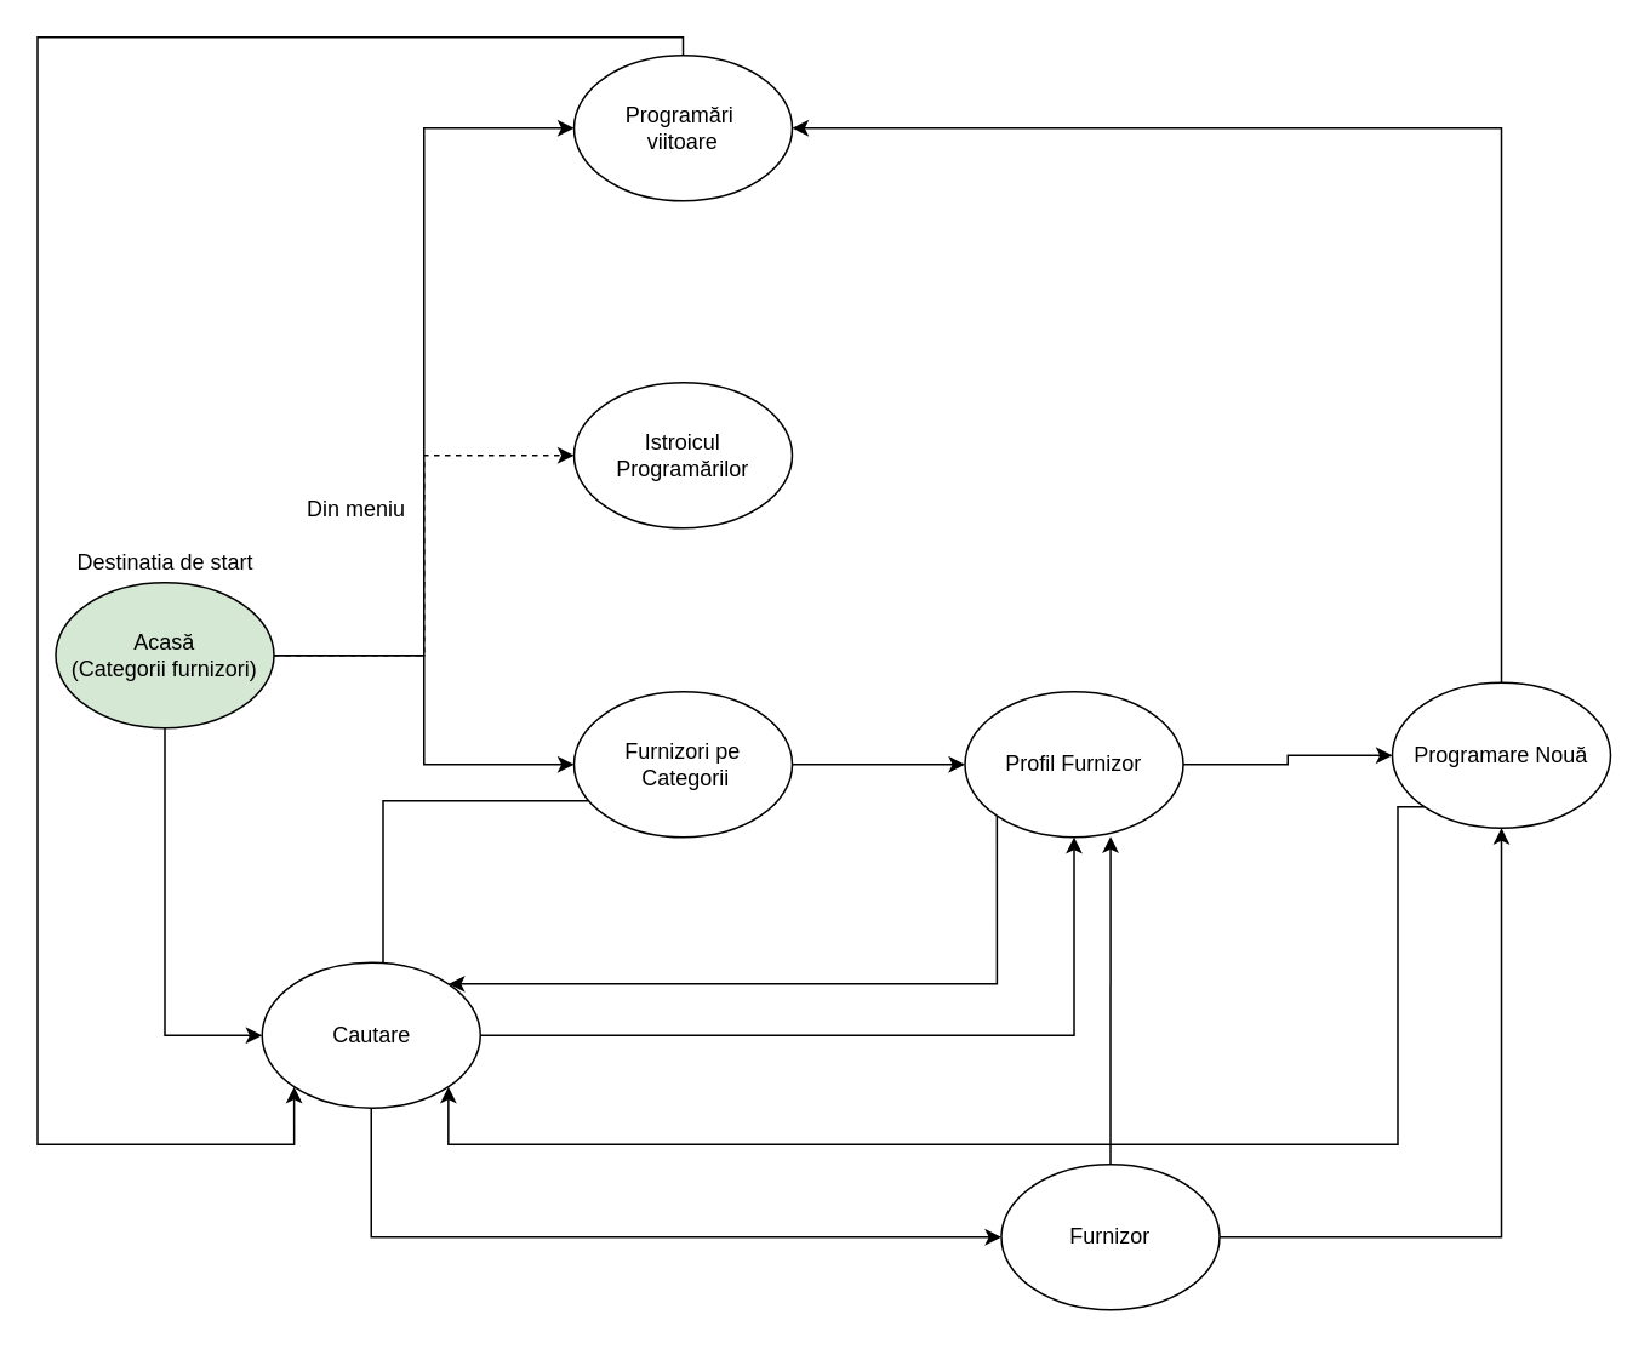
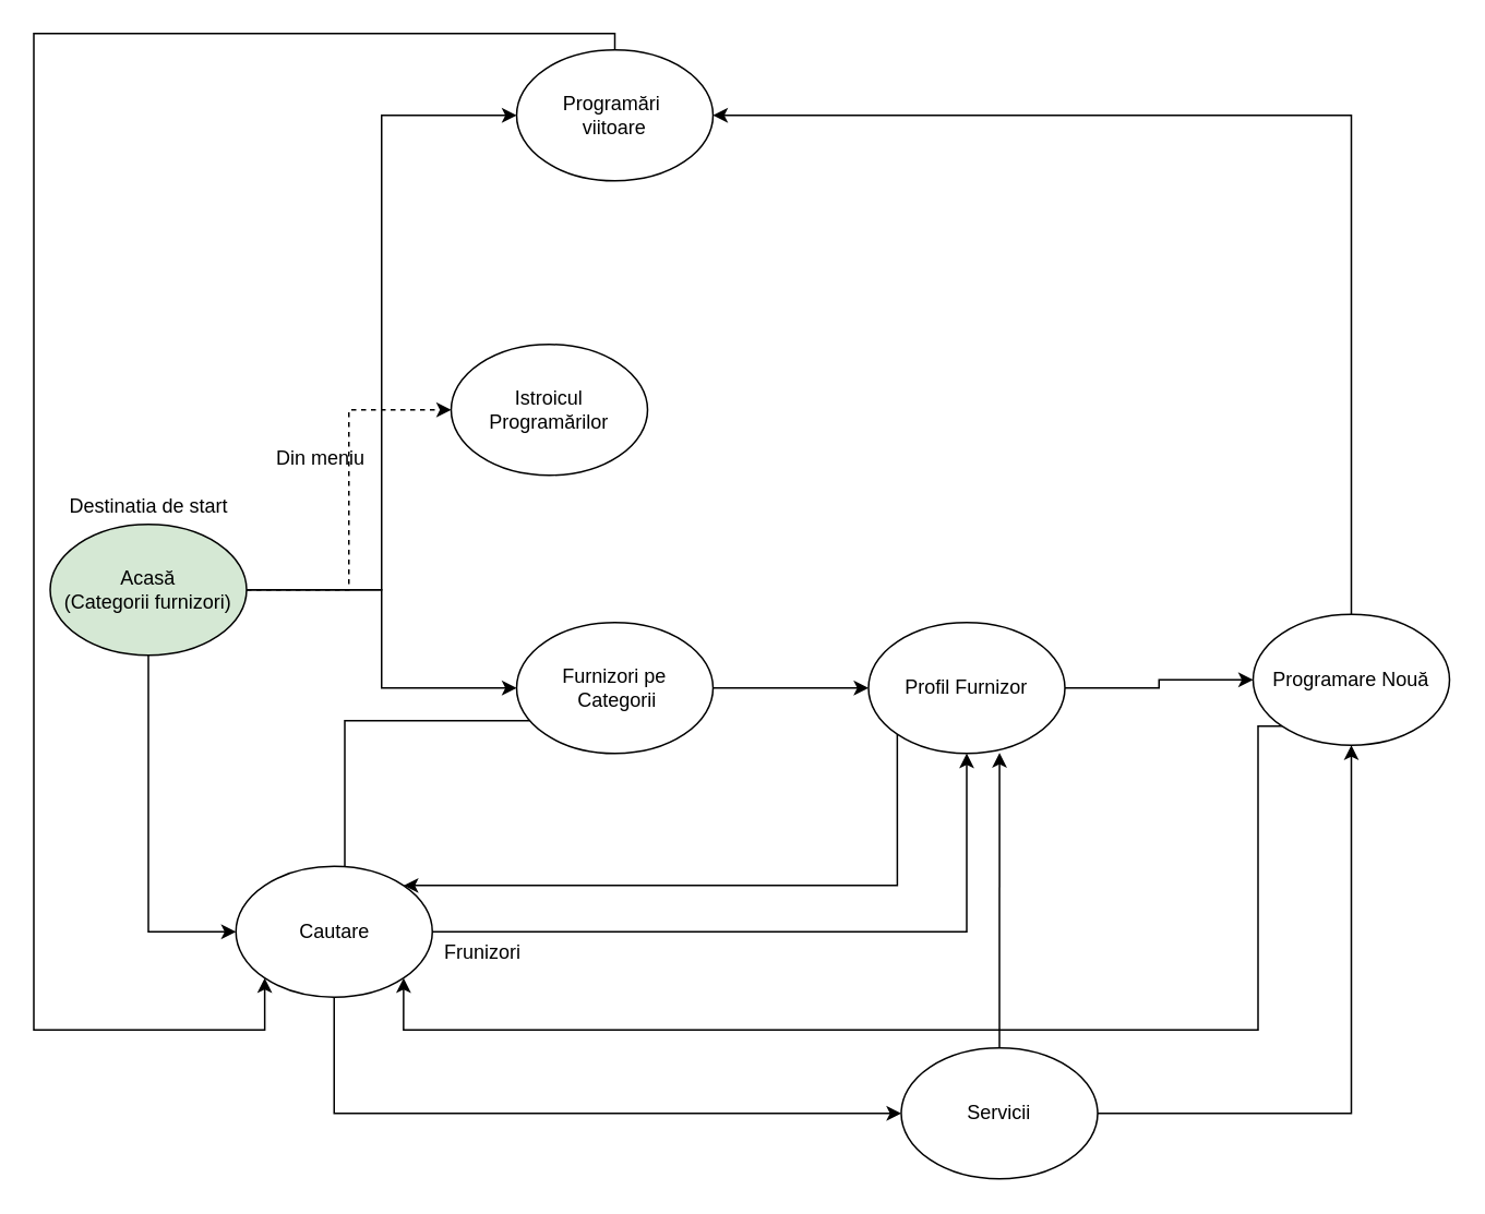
- <mxCell id="9" value="Istroicul&lt;br&gt;Programărilor" style="ellipse;whiteSpace=wrap;html=1;" parent="1" vertex="1"><mxGeometry x="315" y="210" width="120" height="80" as="geometry" /></mxCell>
+ <mxCell id="9" value="Istroicul&lt;br&gt;Programărilor" style="ellipse;whiteSpace=wrap;html=1;" parent="1" vertex="1"><mxGeometry x="275" y="210" width="120" height="80" as="geometry" /></mxCell>
+ <mxCell id="26" value="Frunizori" style="text;html=1;align=center;verticalAlign=middle;resizable=0;points=[];autosize=1;" parent="1" vertex="1"><mxGeometry x="263.5" y="572" width="60" height="20" as="geometry" /></mxCell>
- <mxCell id="25" value="Furnizor" style="ellipse;whiteSpace=wrap;html=1;" parent="1" vertex="1"><mxGeometry x="550" y="640" width="120" height="80" as="geometry" /></mxCell>
+ <mxCell id="25" value="Servicii" style="ellipse;whiteSpace=wrap;html=1;" parent="1" vertex="1"><mxGeometry x="550" y="640" width="120" height="80" as="geometry" /></mxCell>
